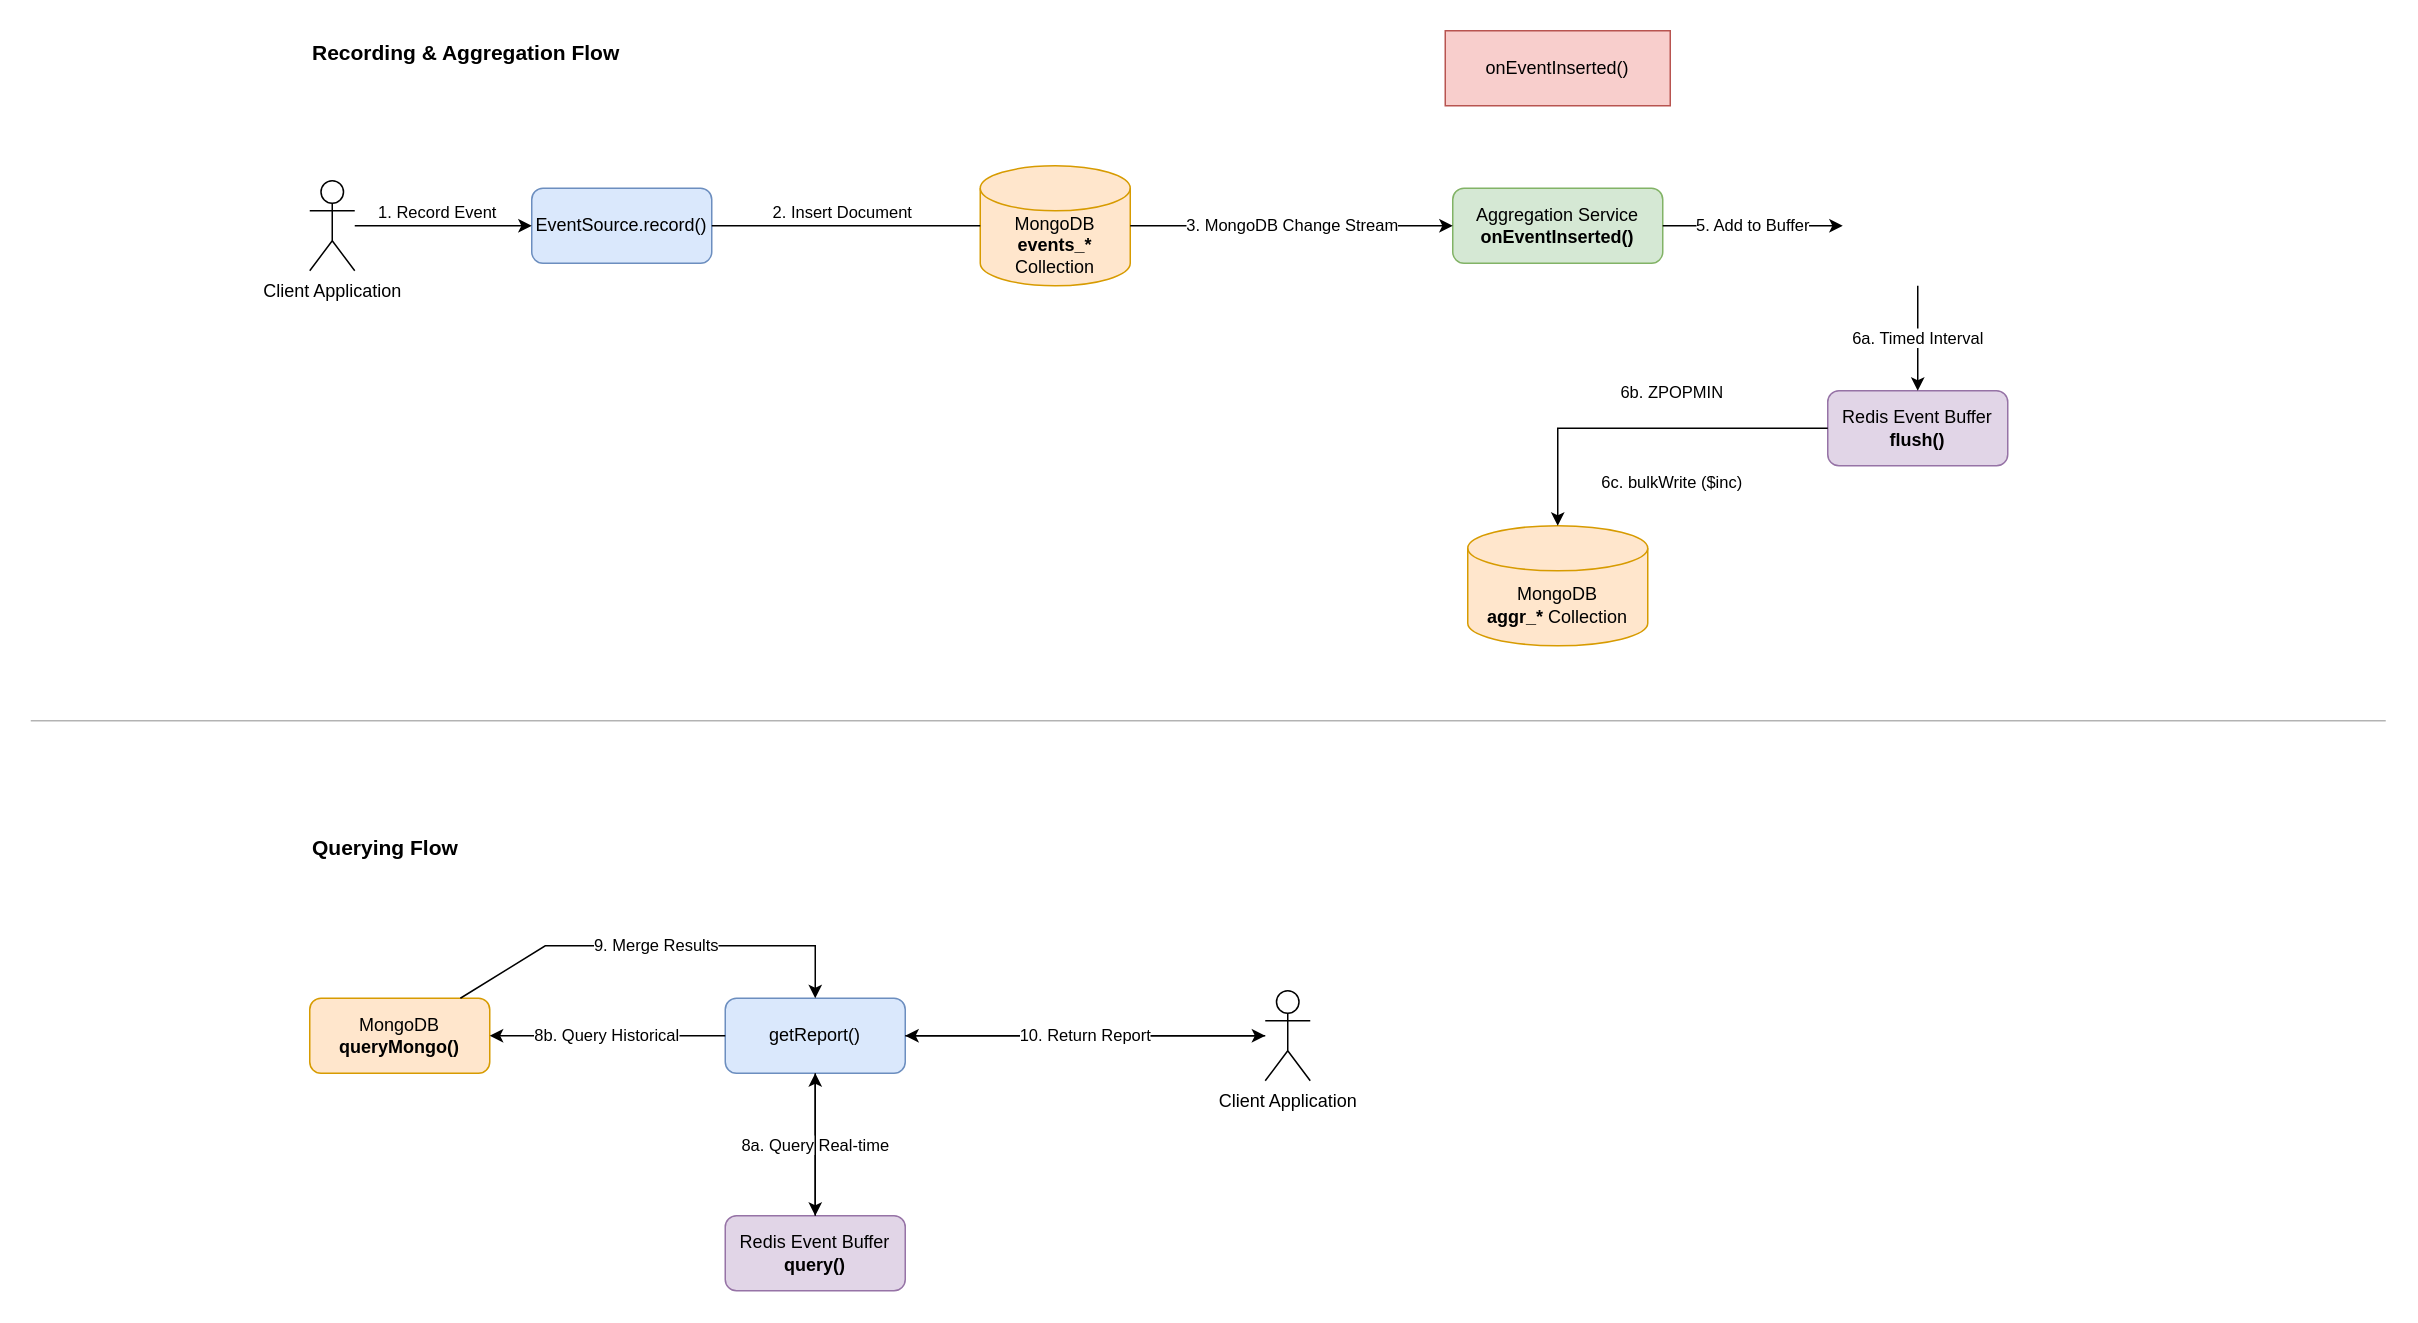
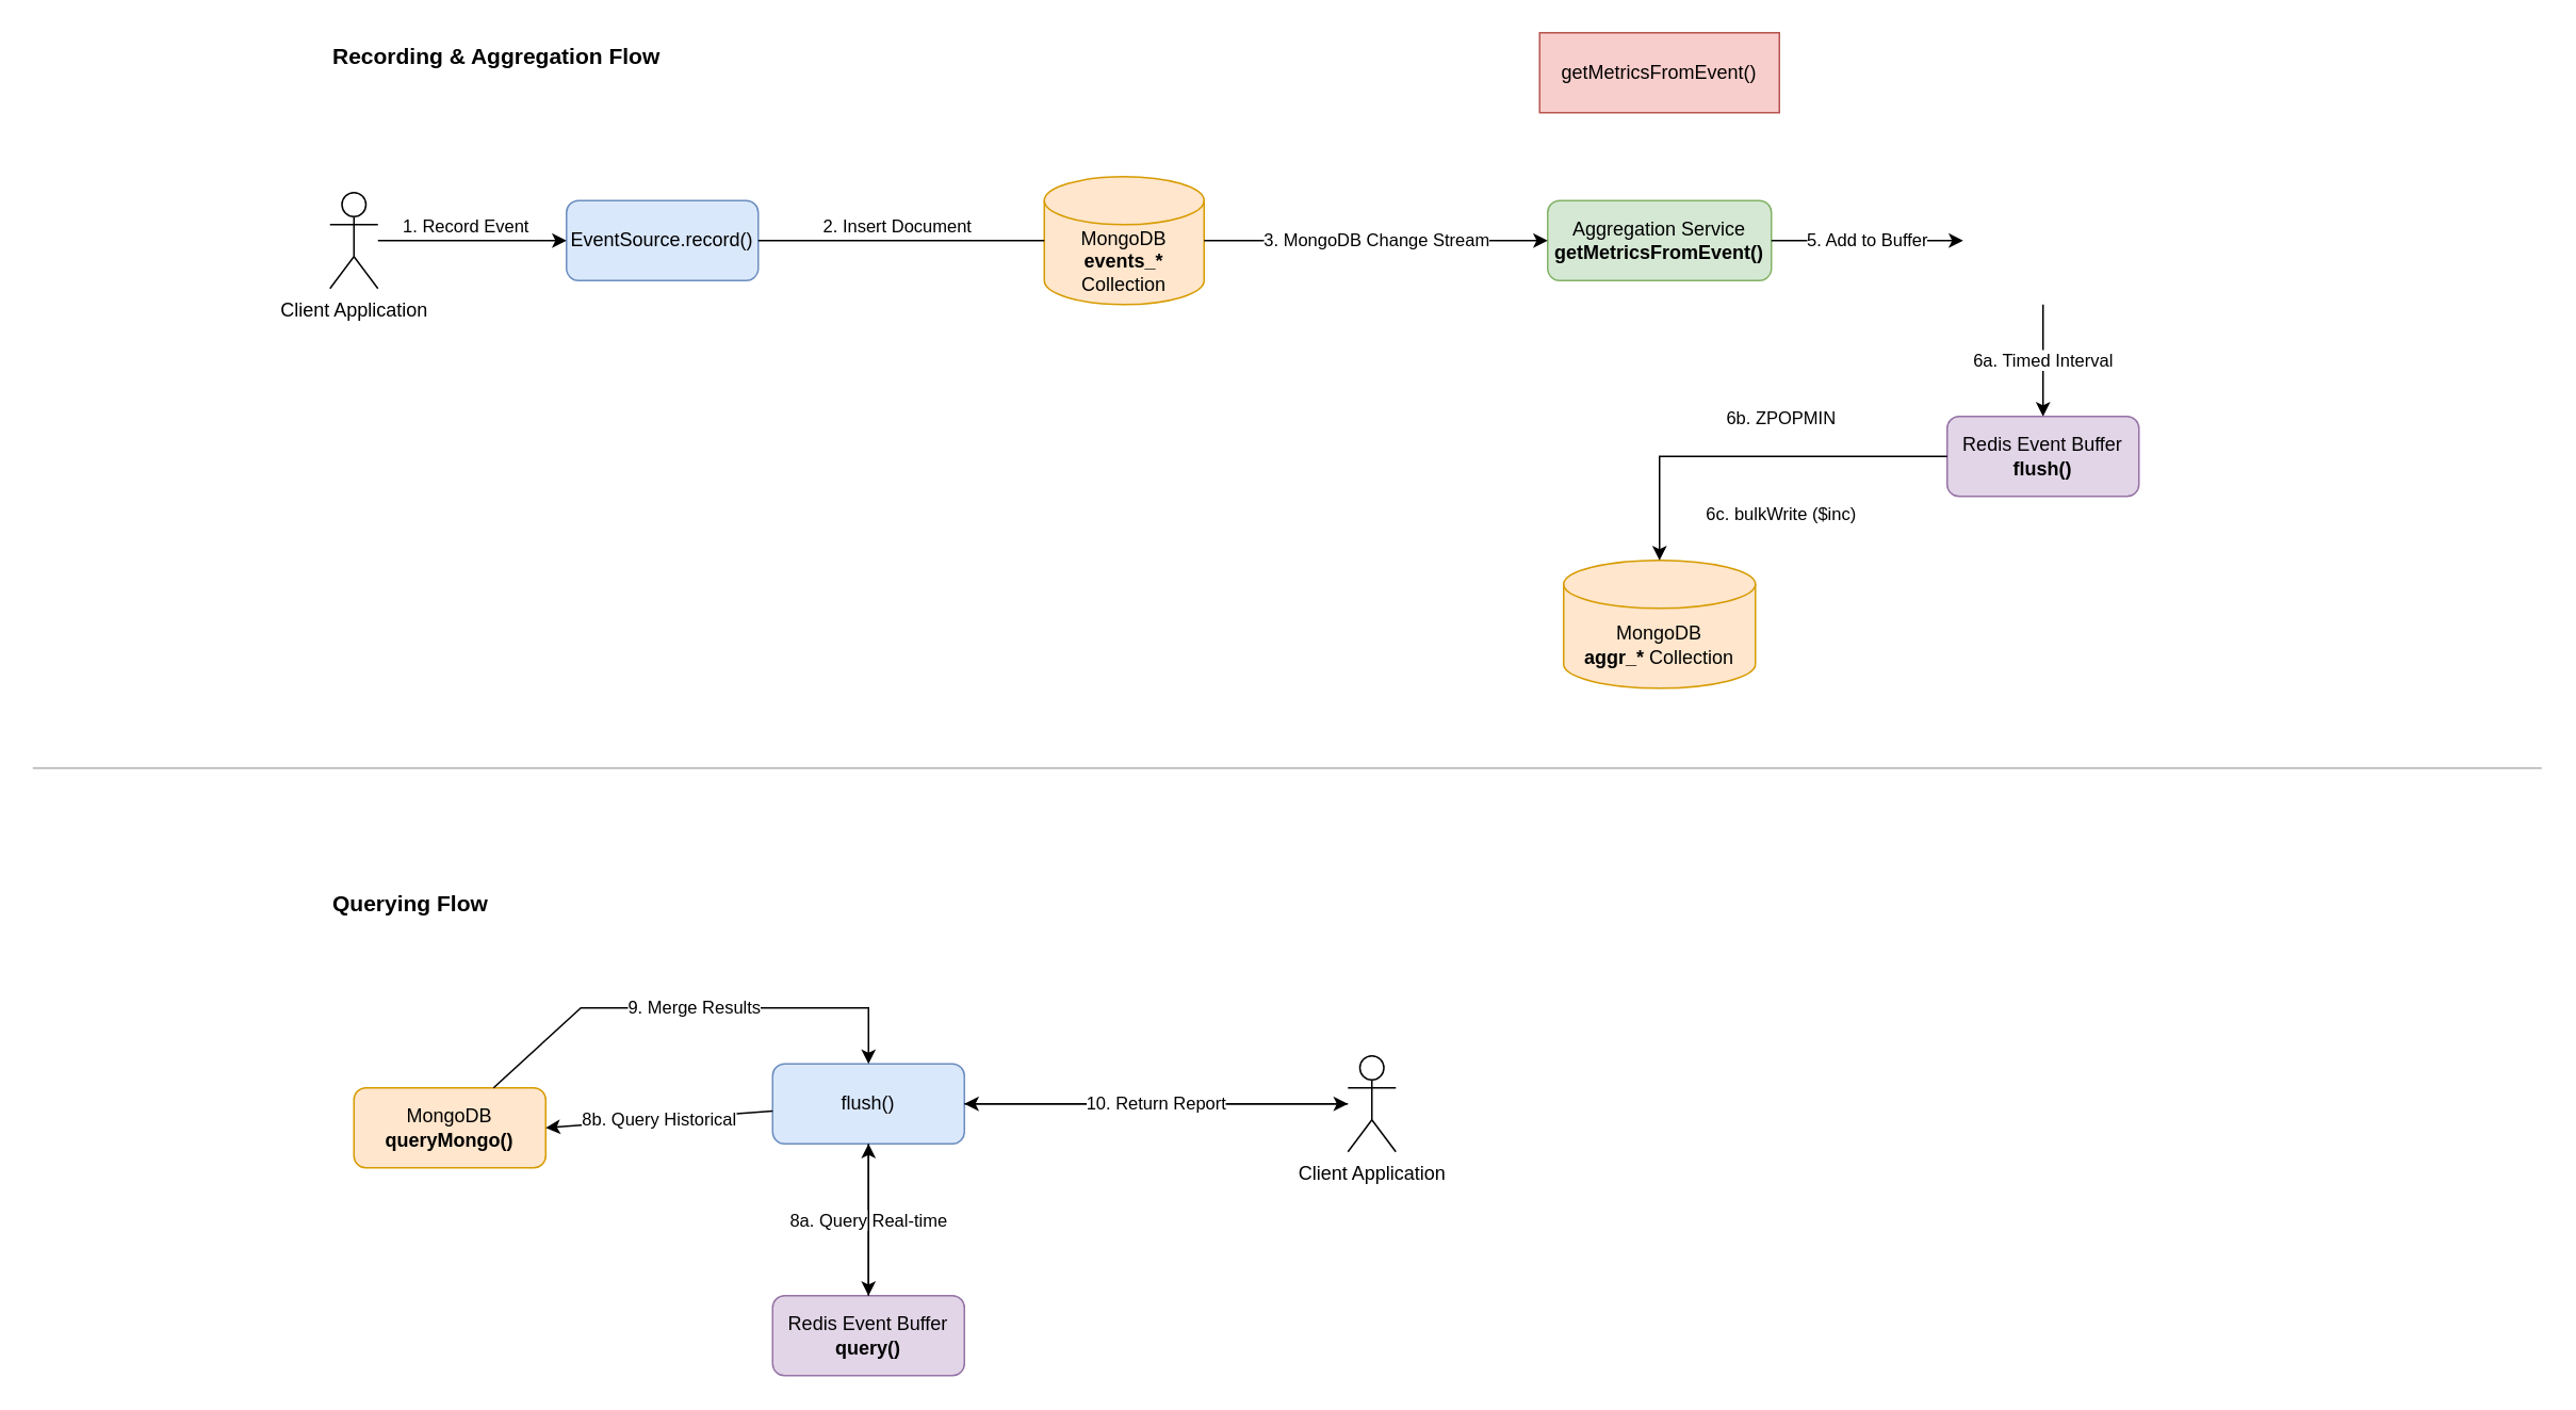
- <mxCell id="24" value="onEventInserted()" style="rounded=0;whiteSpace=wrap;html=1;fillColor=#f8cecc;strokeColor=#b85450;" parent="14" vertex="1"><mxGeometry x="757" width="150" height="50" as="geometry" /></mxCell>
+ <mxCell id="24" value="getMetricsFromEvent()" style="rounded=0;whiteSpace=wrap;html=1;fillColor=#f8cecc;strokeColor=#b85450;" parent="14" vertex="1"><mxGeometry x="757" width="150" height="50" as="geometry" /></mxCell>
- <mxCell id="22" value="Aggregation Service&lt;br&gt;&lt;b&gt;onEventInserted()&lt;/b&gt;" style="rounded=1;whiteSpace=wrap;html=1;fillColor=#d5e8d4;strokeColor=#82b366;" parent="14" vertex="1"><mxGeometry x="762" y="105" width="140" height="50" as="geometry" /></mxCell>
+ <mxCell id="22" value="Aggregation Service&lt;br&gt;&lt;b&gt;getMetricsFromEvent()&lt;/b&gt;" style="rounded=1;whiteSpace=wrap;html=1;fillColor=#d5e8d4;strokeColor=#82b366;" parent="14" vertex="1"><mxGeometry x="762" y="105" width="140" height="50" as="geometry" /></mxCell>
- <mxCell id="9" value="MongoDB&lt;br&gt;&lt;b&gt;queryMongo()&lt;/b&gt;" style="rounded=1;whiteSpace=wrap;html=1;fillColor=#ffe6cc;strokeColor=#d79b00;" parent="2" vertex="1"><mxGeometry y="115" width="120" height="50" as="geometry" /></mxCell>
+ <mxCell id="9" value="MongoDB&lt;br&gt;&lt;b&gt;queryMongo()&lt;/b&gt;" style="rounded=1;whiteSpace=wrap;html=1;fillColor=#ffe6cc;strokeColor=#d79b00;" parent="2" vertex="1"><mxGeometry x="15" y="130" width="120" height="50" as="geometry" /></mxCell>
- <mxCell id="4" value="getReport()" style="rounded=1;whiteSpace=wrap;html=1;fillColor=#dae8fc;strokeColor=#6c8ebf;" parent="2" vertex="1"><mxGeometry x="277" y="115" width="120" height="50" as="geometry" /></mxCell>
+ <mxCell id="4" value="flush()" style="rounded=1;whiteSpace=wrap;html=1;fillColor=#dae8fc;strokeColor=#6c8ebf;" parent="2" vertex="1"><mxGeometry x="277" y="115" width="120" height="50" as="geometry" /></mxCell>
